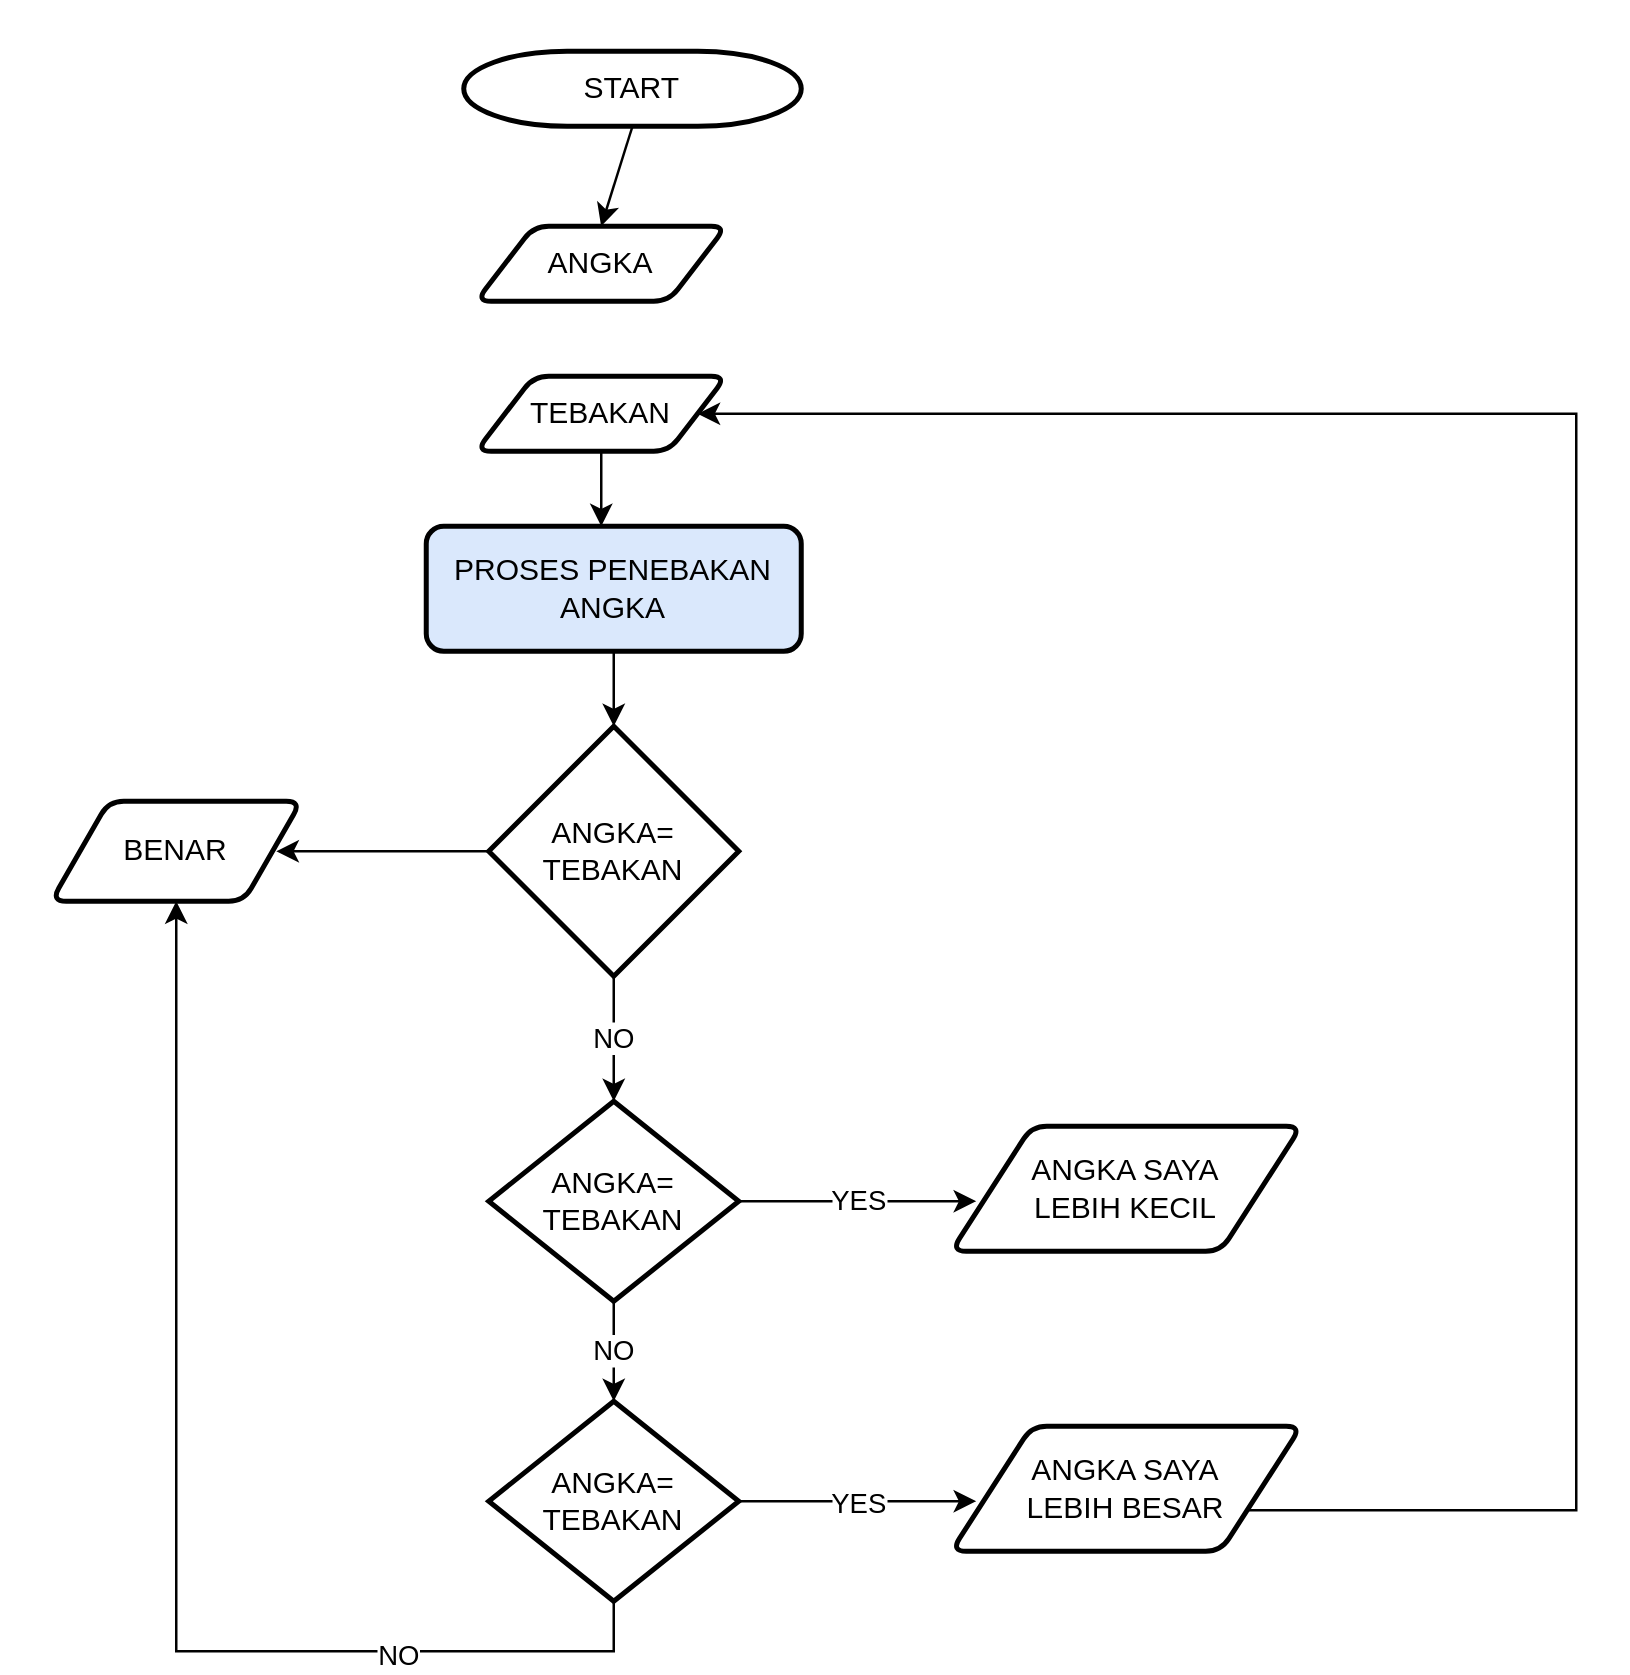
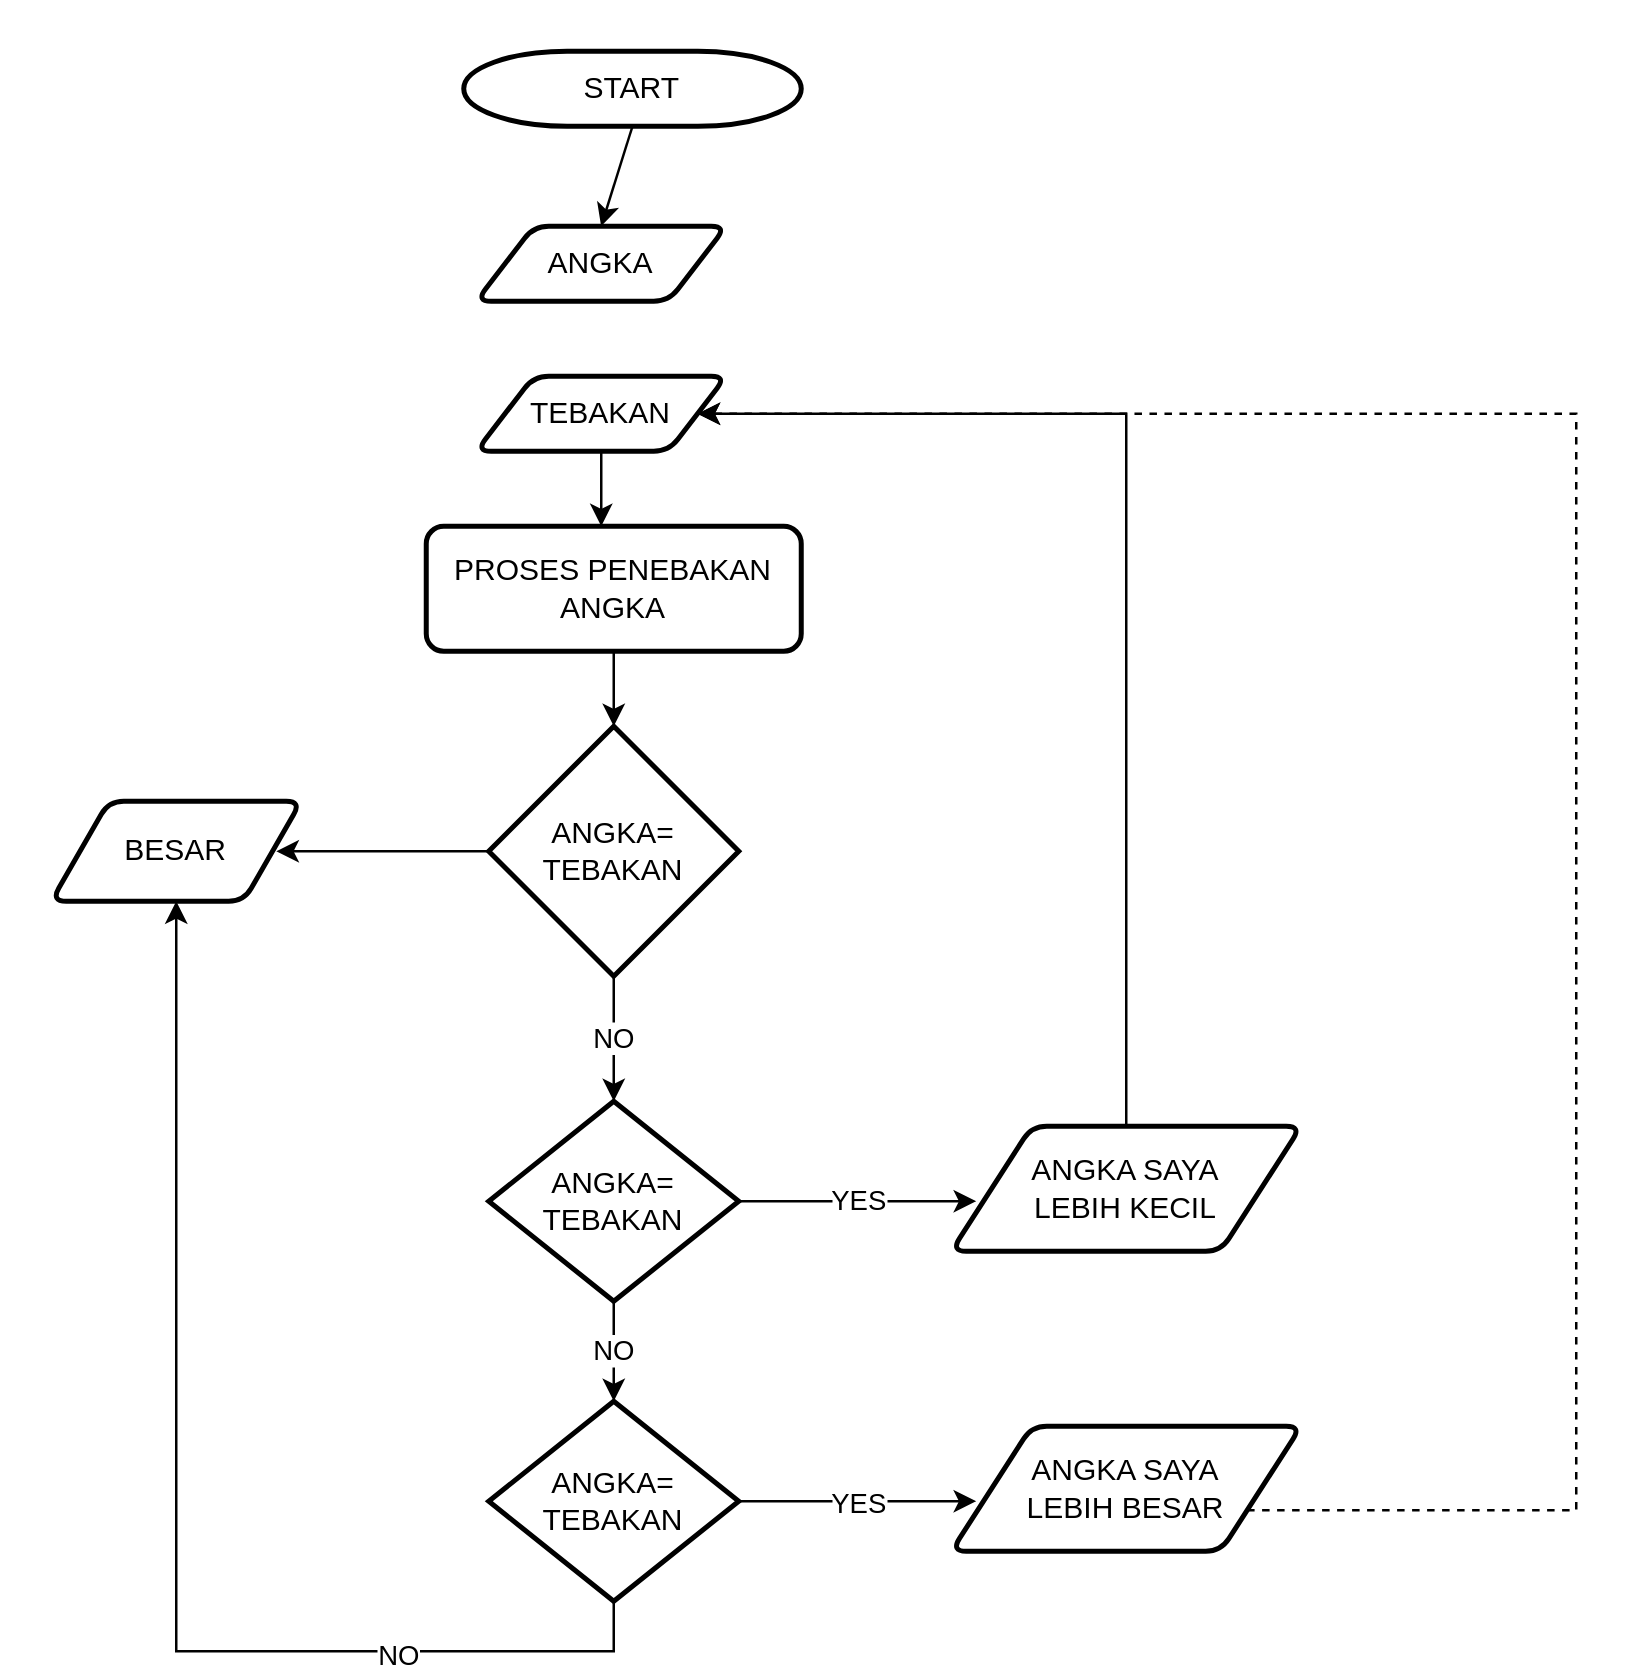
- <mxCell id="12" value="PROSES PENEBAKAN&lt;br&gt;ANGKA" style="rounded=1;whiteSpace=wrap;html=1;absoluteArcSize=1;arcSize=14;strokeWidth=2;fillColor=#dae8fc;" parent="1" vertex="1"><mxGeometry x="170" y="210" width="150" height="50" as="geometry" /></mxCell>
+ <mxCell id="12" value="PROSES PENEBAKAN&lt;br&gt;ANGKA" style="rounded=1;whiteSpace=wrap;html=1;absoluteArcSize=1;arcSize=14;strokeWidth=2;" parent="1" vertex="1"><mxGeometry x="170" y="210" width="150" height="50" as="geometry" /></mxCell>
+ <mxCell id="17" style="edgeStyle=none;rounded=0;orthogonalLoop=1;jettySize=auto;html=1;exitX=0.5;exitY=0;exitDx=0;exitDy=0;entryX=1;entryY=0.5;entryDx=0;entryDy=0;" parent="1" source="18" target="10" edge="1"><mxGeometry relative="1" as="geometry"><Array as="points"><mxPoint x="450" y="165" /></Array></mxGeometry></mxCell>
- <mxCell id="13" value="BENAR" style="shape=parallelogram;html=1;strokeWidth=2;perimeter=parallelogramPerimeter;whiteSpace=wrap;rounded=1;arcSize=12;size=0.23;" parent="1" vertex="1"><mxGeometry x="20" y="320" width="100" height="40" as="geometry" /></mxCell>
+ <mxCell id="13" value="BESAR" style="shape=parallelogram;html=1;strokeWidth=2;perimeter=parallelogramPerimeter;whiteSpace=wrap;rounded=1;arcSize=12;size=0.23;" parent="1" vertex="1"><mxGeometry x="20" y="320" width="100" height="40" as="geometry" /></mxCell>
- <mxCell id="23" style="edgeStyle=elbowEdgeStyle;rounded=0;orthogonalLoop=1;jettySize=auto;html=1;exitX=1;exitY=0.75;exitDx=0;exitDy=0;elbow=vertical;" parent="1" source="24" target="10" edge="1"><mxGeometry relative="1" as="geometry"><mxPoint x="660" y="170" as="targetPoint" /><Array as="points"><mxPoint x="630" y="380" /></Array></mxGeometry></mxCell>
+ <mxCell id="23" style="edgeStyle=elbowEdgeStyle;rounded=0;orthogonalLoop=1;jettySize=auto;html=1;exitX=1;exitY=0.75;exitDx=0;exitDy=0;elbow=vertical;dashed=1;" parent="1" source="24" target="10" edge="1"><mxGeometry relative="1" as="geometry"><mxPoint x="660" y="170" as="targetPoint" /><Array as="points"><mxPoint x="630" y="380" /></Array></mxGeometry></mxCell>
